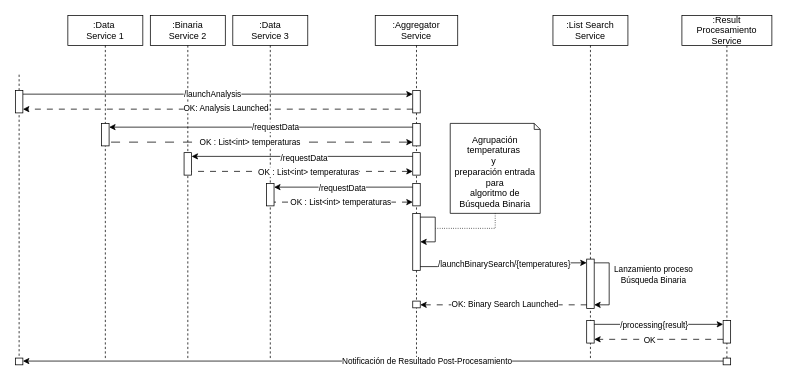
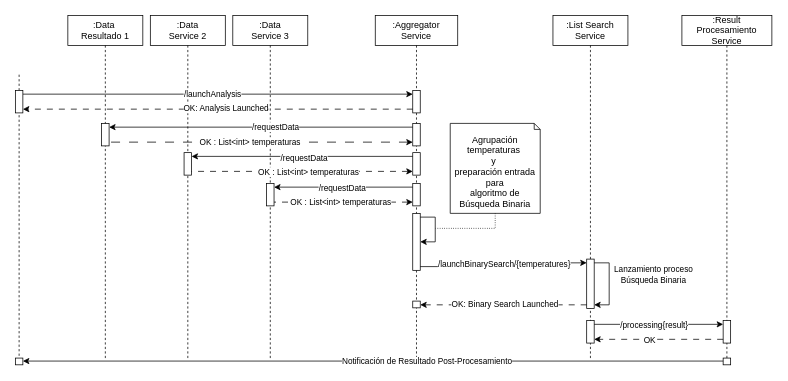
- <mxCell id="2" value="&lt;div&gt;:Data&amp;nbsp;&lt;/div&gt;&lt;div&gt;Service 1 &lt;br&gt;&lt;/div&gt;" style="shape=umlLifeline;perimeter=lifelinePerimeter;whiteSpace=wrap;html=1;container=1;dropTarget=0;collapsible=0;recursiveResize=0;outlineConnect=0;portConstraint=eastwest;newEdgeStyle={&quot;edgeStyle&quot;:&quot;elbowEdgeStyle&quot;,&quot;elbow&quot;:&quot;vertical&quot;,&quot;curved&quot;:0,&quot;rounded&quot;:0};" vertex="1" parent="1"><mxGeometry x="90" y="20" width="100" height="460" as="geometry" /></mxCell>
+ <mxCell id="2" value="&lt;div&gt;:Data&amp;nbsp;&lt;/div&gt;&lt;div&gt;Resultado 1 &lt;br&gt;&lt;/div&gt;" style="shape=umlLifeline;perimeter=lifelinePerimeter;whiteSpace=wrap;html=1;container=1;dropTarget=0;collapsible=0;recursiveResize=0;outlineConnect=0;portConstraint=eastwest;newEdgeStyle={&quot;edgeStyle&quot;:&quot;elbowEdgeStyle&quot;,&quot;elbow&quot;:&quot;vertical&quot;,&quot;curved&quot;:0,&quot;rounded&quot;:0};" vertex="1" parent="1"><mxGeometry x="90" y="20" width="100" height="460" as="geometry" /></mxCell>
- <mxCell id="4" value="&lt;div&gt;:Binaria&lt;/div&gt;&lt;div&gt;Service 2&lt;br&gt;&lt;/div&gt;" style="shape=umlLifeline;perimeter=lifelinePerimeter;whiteSpace=wrap;html=1;container=1;dropTarget=0;collapsible=0;recursiveResize=0;outlineConnect=0;portConstraint=eastwest;newEdgeStyle={&quot;edgeStyle&quot;:&quot;elbowEdgeStyle&quot;,&quot;elbow&quot;:&quot;vertical&quot;,&quot;curved&quot;:0,&quot;rounded&quot;:0};" vertex="1" parent="1"><mxGeometry x="200" y="20" width="100" height="460" as="geometry" /></mxCell>
+ <mxCell id="4" value="&lt;div&gt;:Data&lt;/div&gt;&lt;div&gt;Service 2&lt;br&gt;&lt;/div&gt;" style="shape=umlLifeline;perimeter=lifelinePerimeter;whiteSpace=wrap;html=1;container=1;dropTarget=0;collapsible=0;recursiveResize=0;outlineConnect=0;portConstraint=eastwest;newEdgeStyle={&quot;edgeStyle&quot;:&quot;elbowEdgeStyle&quot;,&quot;elbow&quot;:&quot;vertical&quot;,&quot;curved&quot;:0,&quot;rounded&quot;:0};" vertex="1" parent="1"><mxGeometry x="200" y="20" width="100" height="460" as="geometry" /></mxCell>
